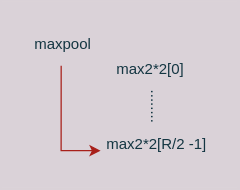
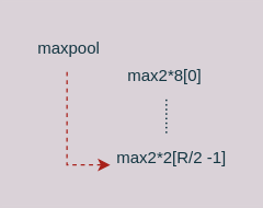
- <mxCell id="4" value="max2*2[0]" style="text;html=1;strokeColor=none;fillColor=none;align=center;verticalAlign=middle;whiteSpace=wrap;rounded=0;fontColor=#143642;" parent="1" vertex="1"><mxGeometry x="90" y="40" width="60" height="30" as="geometry" /></mxCell>
+ <mxCell id="4" value="max2*8[0]" style="text;html=1;strokeColor=none;fillColor=none;align=center;verticalAlign=middle;whiteSpace=wrap;rounded=0;fontColor=#143642;" parent="1" vertex="1"><mxGeometry x="90" y="40" width="60" height="30" as="geometry" /></mxCell>
- <mxCell id="2" style="edgeStyle=orthogonalEdgeStyle;rounded=0;orthogonalLoop=1;jettySize=auto;html=1;exitX=0.474;exitY=1.068;exitDx=0;exitDy=0;entryX=0;entryY=0.667;entryDx=0;entryDy=0;entryPerimeter=0;exitPerimeter=0;labelBackgroundColor=#DAD2D8;strokeColor=#A8201A;fontColor=#143642;" parent="1" source="3" target="5" edge="1"><mxGeometry relative="1" as="geometry" /></mxCell>
+ <mxCell id="2" style="edgeStyle=orthogonalEdgeStyle;rounded=0;orthogonalLoop=1;jettySize=auto;html=1;exitX=0.474;exitY=1.068;exitDx=0;exitDy=0;entryX=0;entryY=0.667;entryDx=0;entryDy=0;entryPerimeter=0;exitPerimeter=0;labelBackgroundColor=#DAD2D8;strokeColor=#A8201A;fontColor=#143642;dashed=1;" parent="1" source="3" target="5" edge="1"><mxGeometry relative="1" as="geometry" /></mxCell>
